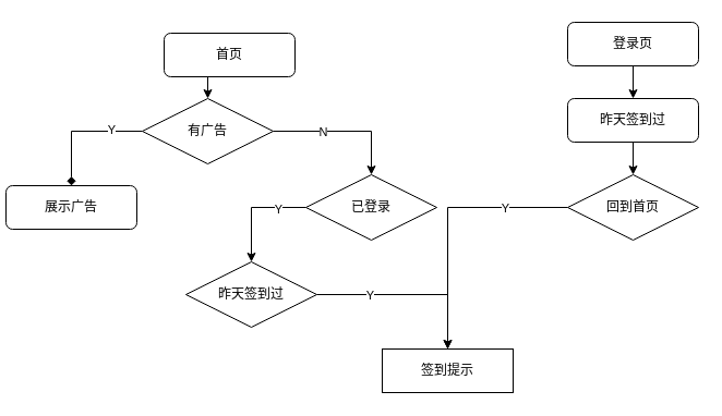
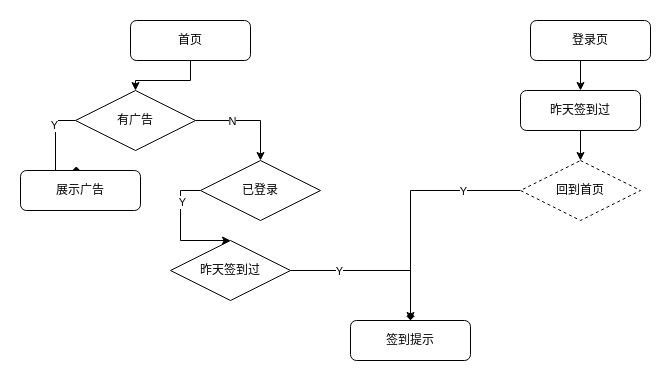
- <mxCell id="18" value="登录页" style="rounded=1;whiteSpace=wrap;html=1;" vertex="1" parent="1"><mxGeometry x="520" y="20" width="120" height="40" as="geometry" /></mxCell>
+ <mxCell id="18" value="登录页" style="rounded=1;whiteSpace=wrap;html=1;" vertex="1" parent="1"><mxGeometry x="530" y="20" width="120" height="40" as="geometry" /></mxCell>
- <mxCell id="16" value="首页" style="rounded=1;whiteSpace=wrap;html=1;" vertex="1" parent="1"><mxGeometry x="150" y="30" width="120" height="40" as="geometry" /></mxCell>
+ <mxCell id="16" value="首页" style="rounded=1;whiteSpace=wrap;html=1;" vertex="1" parent="1"><mxGeometry x="130" y="20" width="120" height="40" as="geometry" /></mxCell>
- <mxCell id="6" value="有广告" style="rhombus;whiteSpace=wrap;html=1;" vertex="1" parent="1"><mxGeometry x="130" y="90" width="120" height="60" as="geometry" /></mxCell>
+ <mxCell id="6" value="有广告" style="rhombus;whiteSpace=wrap;html=1;" vertex="1" parent="1"><mxGeometry x="75" y="90" width="120" height="60" as="geometry" /></mxCell>
- <mxCell id="7" value="展示广告" style="rounded=1;whiteSpace=wrap;html=1;" vertex="1" parent="1"><mxGeometry x="5" y="170" width="120" height="40" as="geometry" /></mxCell>
+ <mxCell id="7" value="展示广告" style="rounded=1;whiteSpace=wrap;html=1;" vertex="1" parent="1"><mxGeometry x="20" y="170" width="120" height="40" as="geometry" /></mxCell>
- <mxCell id="14" value="已登录" style="rhombus;whiteSpace=wrap;html=1;" vertex="1" parent="1"><mxGeometry x="280" y="160" width="120" height="60" as="geometry" /></mxCell>
+ <mxCell id="14" value="已登录" style="rhombus;whiteSpace=wrap;html=1;" vertex="1" parent="1"><mxGeometry x="200" y="160" width="120" height="60" as="geometry" /></mxCell>
- <mxCell id="21" style="edgeStyle=orthogonalEdgeStyle;rounded=0;orthogonalLoop=1;jettySize=auto;html=1;exitX=0;exitY=0.5;exitDx=0;exitDy=0;" edge="1" parent="1" source="23" target="11"><mxGeometry relative="1" as="geometry" /></mxCell>
+ <mxCell id="21" style="edgeStyle=orthogonalEdgeStyle;rounded=0;orthogonalLoop=1;jettySize=auto;html=1;exitX=0;exitY=0.5;exitDx=0;exitDy=0;endArrow=diamond;" edge="1" parent="1" source="23" target="11"><mxGeometry relative="1" as="geometry" /></mxCell>
- <mxCell id="23" value="回到首页" style="rhombus;whiteSpace=wrap;html=1;" vertex="1" parent="1"><mxGeometry x="520" y="160" width="120" height="60" as="geometry" /></mxCell>
+ <mxCell id="23" value="回到首页" style="rhombus;whiteSpace=wrap;html=1;dashed=1;" vertex="1" parent="1"><mxGeometry x="520" y="160" width="120" height="60" as="geometry" /></mxCell>
- <mxCell id="11" value="签到提示" style="whiteSpace=wrap;html=1;rounded=0;" vertex="1" parent="1"><mxGeometry x="350" y="320" width="120" height="40" as="geometry" /></mxCell>
+ <mxCell id="11" value="签到提示" style="rounded=1;whiteSpace=wrap;html=1;" vertex="1" parent="1"><mxGeometry x="350" y="320" width="120" height="40" as="geometry" /></mxCell>
